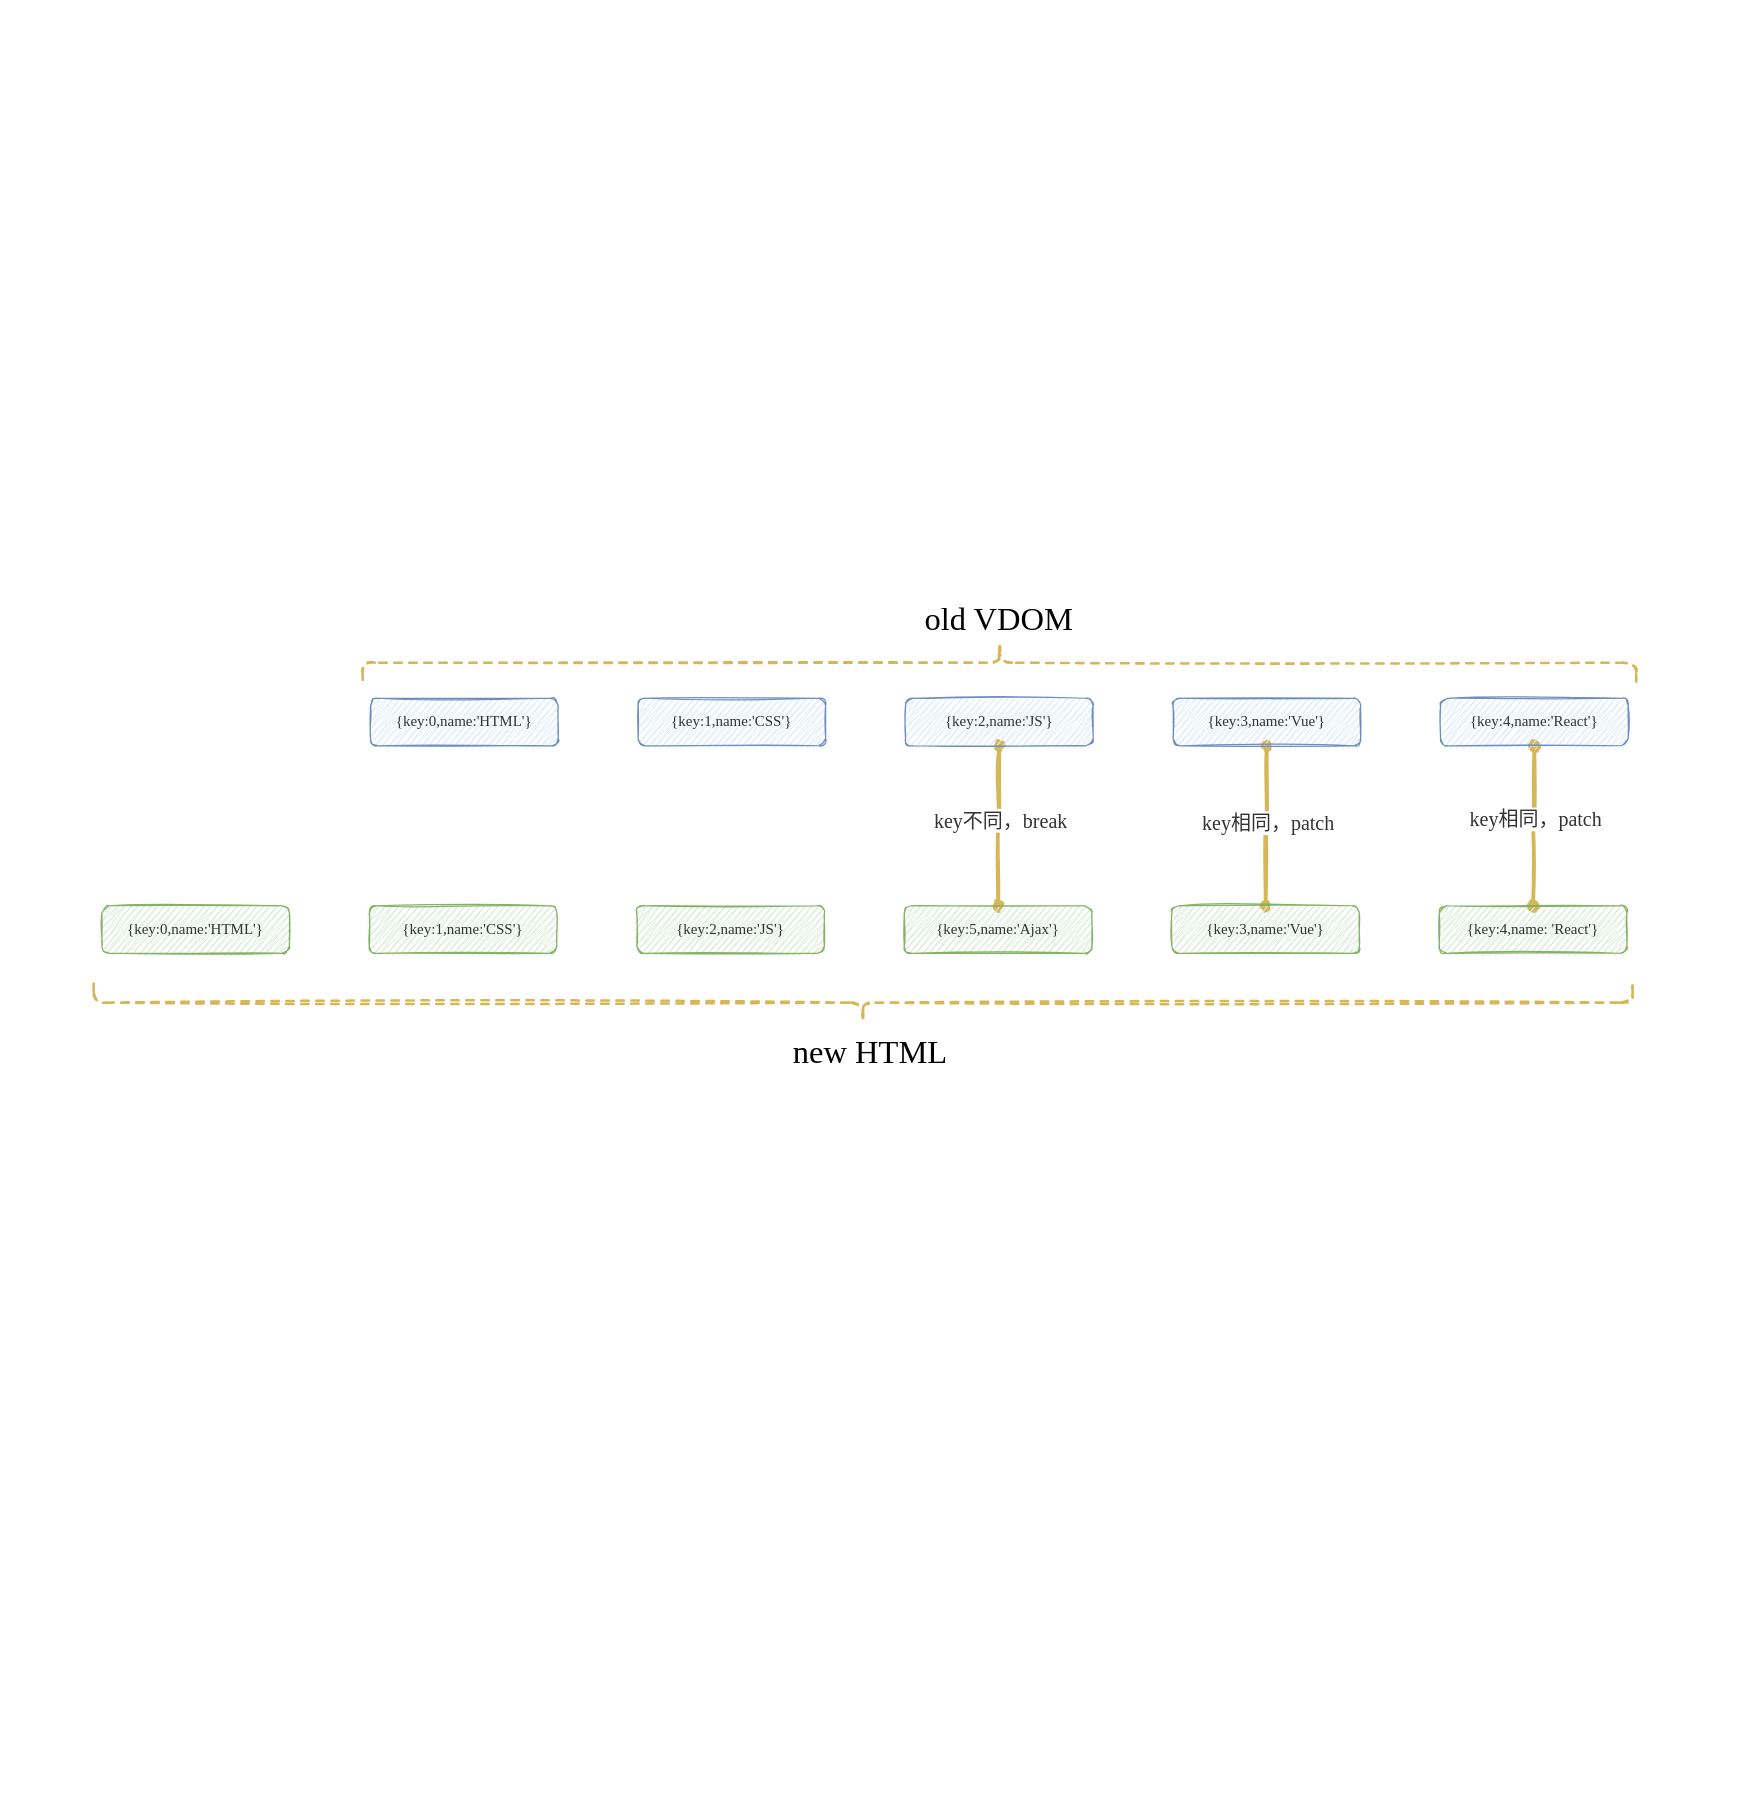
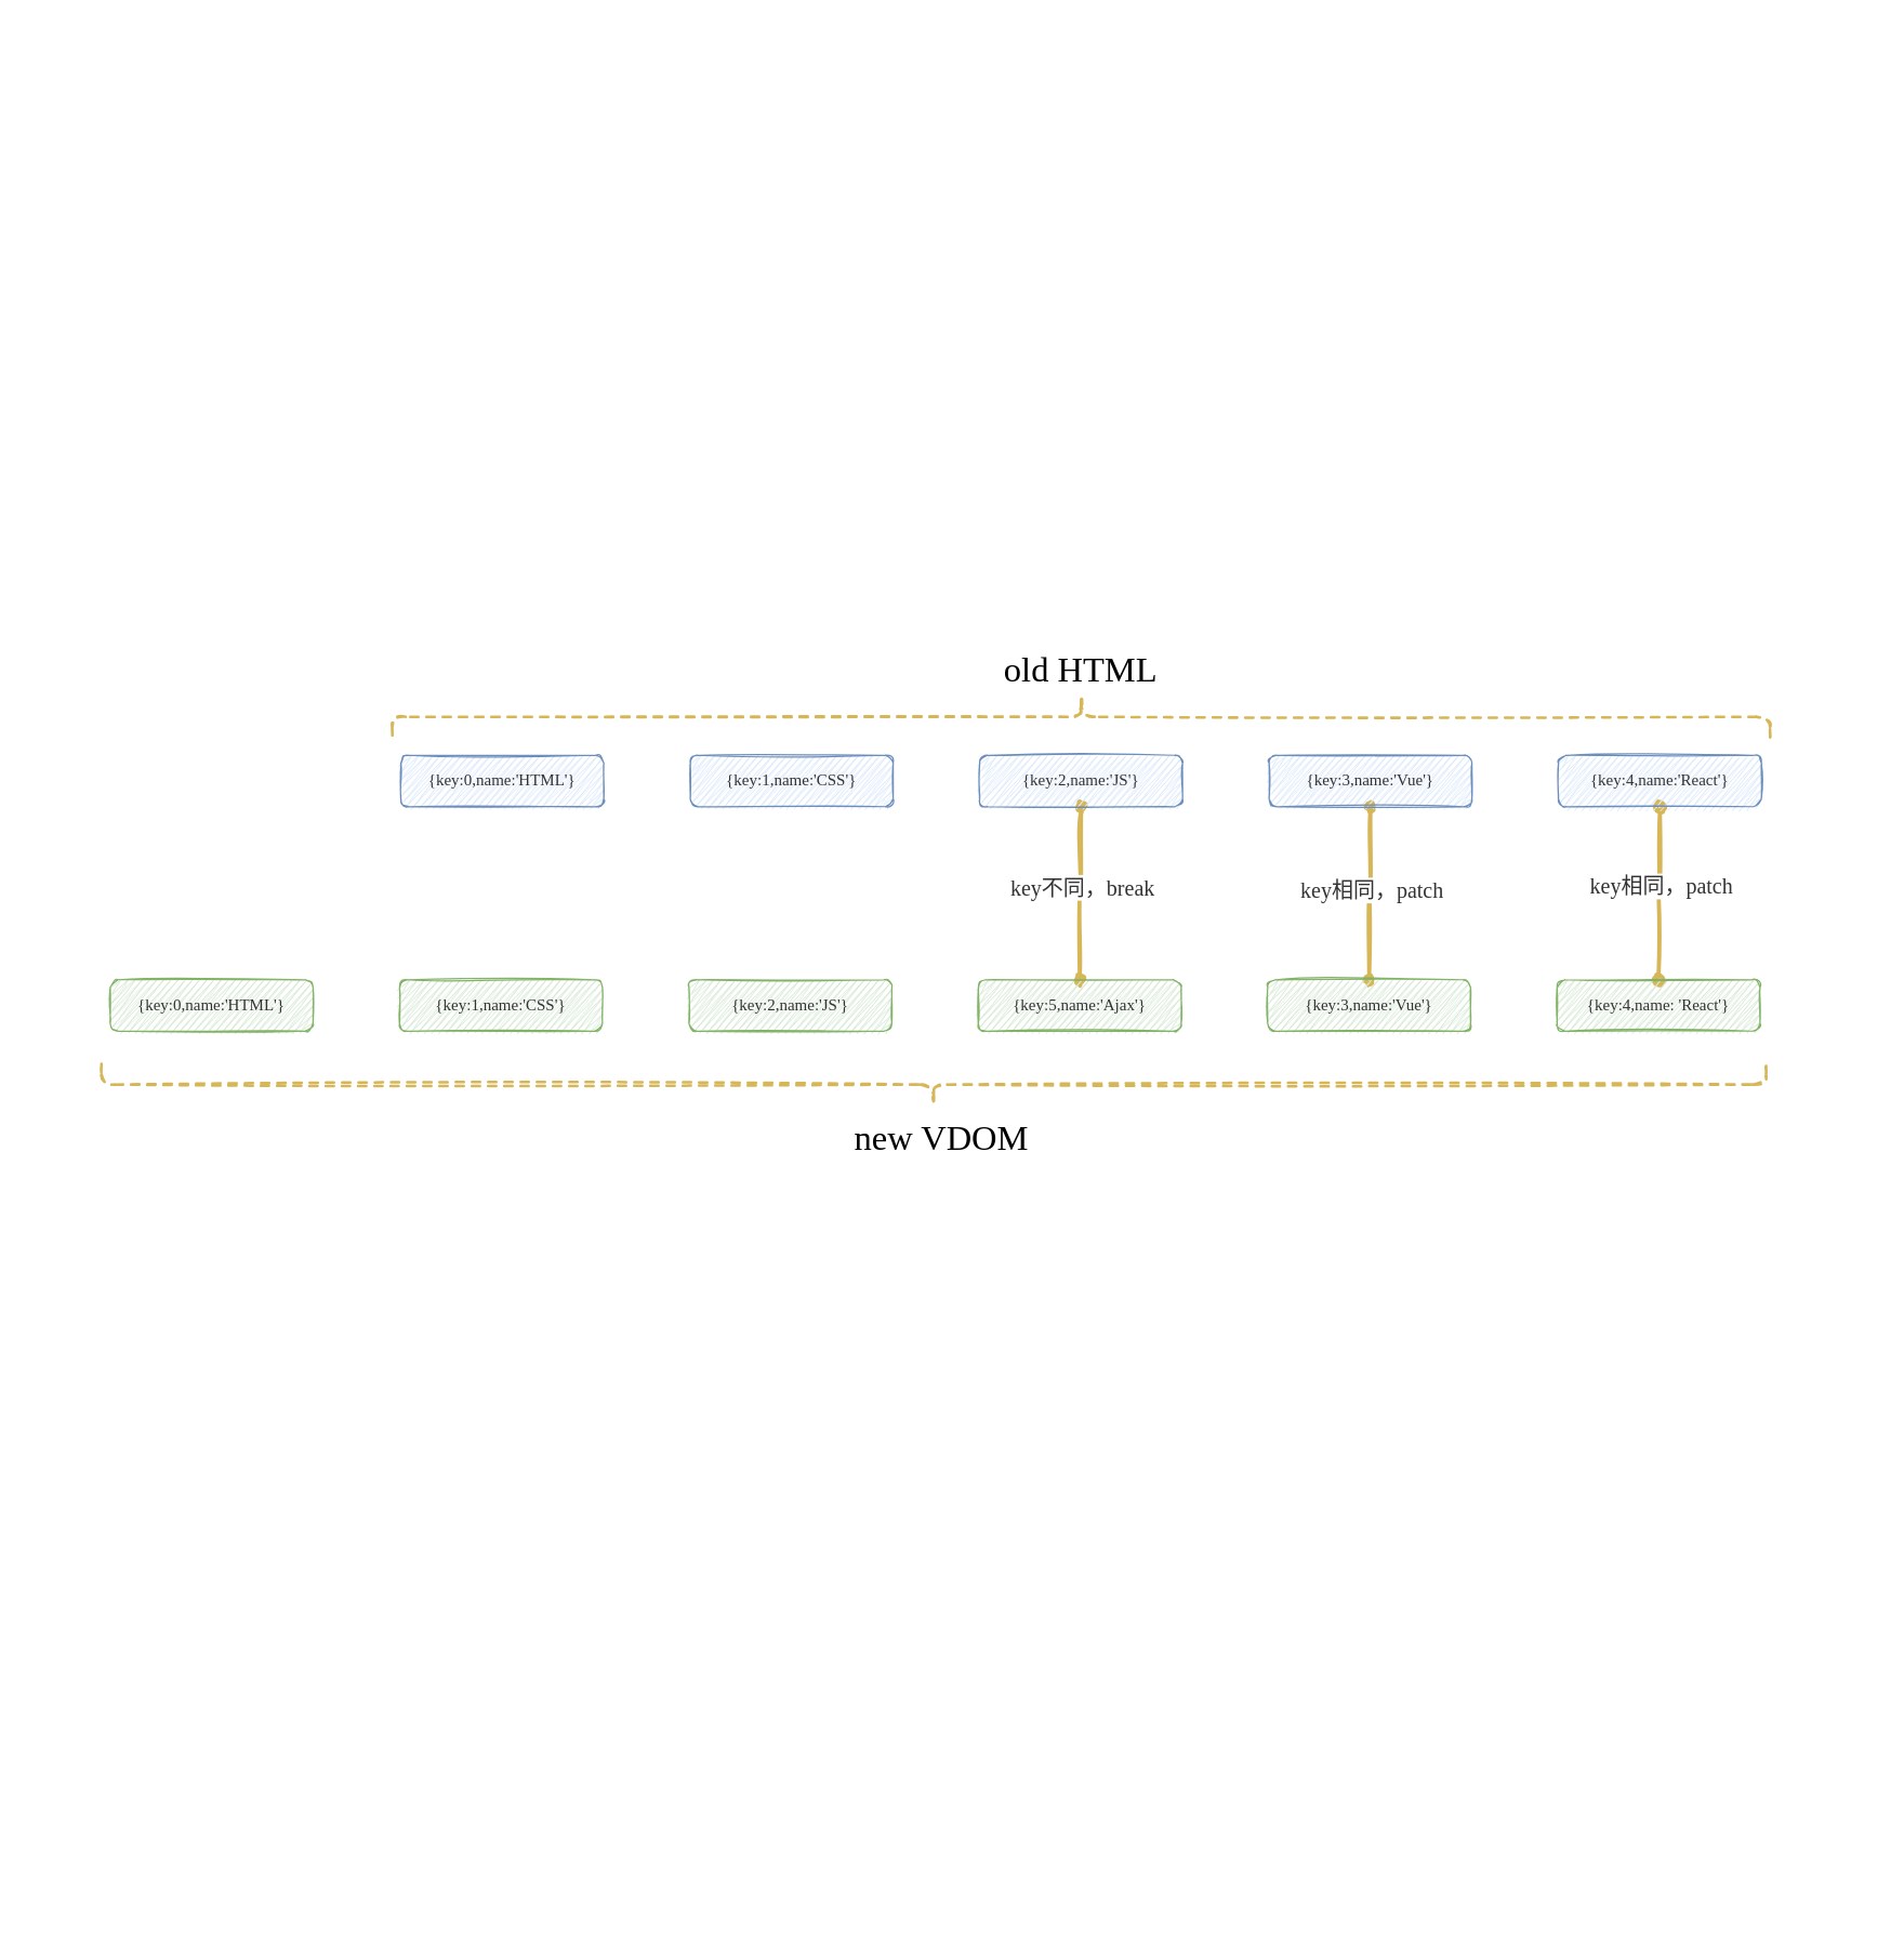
- <mxCell id="21" value="&lt;font style=&quot;font-size: 26px&quot;&gt;old VDOM&lt;/font&gt;" style="text;html=1;strokeColor=none;fillColor=none;align=center;verticalAlign=middle;whiteSpace=wrap;rounded=0;dashed=1;sketch=1;fontFamily=Cascadia Code;" vertex="1" parent="1"><mxGeometry x="730.25" y="485" width="137.5" height="20" as="geometry" /></mxCell>
+ <mxCell id="21" value="&lt;font style=&quot;font-size: 26px&quot;&gt;old HTML&lt;/font&gt;" style="text;html=1;strokeColor=none;fillColor=none;align=center;verticalAlign=middle;whiteSpace=wrap;rounded=0;dashed=1;sketch=1;fontFamily=Cascadia Code;" vertex="1" parent="1"><mxGeometry x="730.25" y="485" width="137.5" height="20" as="geometry" /></mxCell>
- <mxCell id="23" value="&lt;font style=&quot;font-size: 26px&quot;&gt;new HTML&lt;/font&gt;" style="text;html=1;strokeColor=none;fillColor=none;align=center;verticalAlign=middle;whiteSpace=wrap;rounded=0;dashed=1;sketch=1;fontFamily=Cascadia Code;" vertex="1" parent="1"><mxGeometry x="627" y="831" width="137.5" height="20" as="geometry" /></mxCell>
+ <mxCell id="23" value="&lt;font style=&quot;font-size: 26px&quot;&gt;new VDOM&lt;/font&gt;" style="text;html=1;strokeColor=none;fillColor=none;align=center;verticalAlign=middle;whiteSpace=wrap;rounded=0;dashed=1;sketch=1;fontFamily=Cascadia Code;" vertex="1" parent="1"><mxGeometry x="627" y="831" width="137.5" height="20" as="geometry" /></mxCell>
